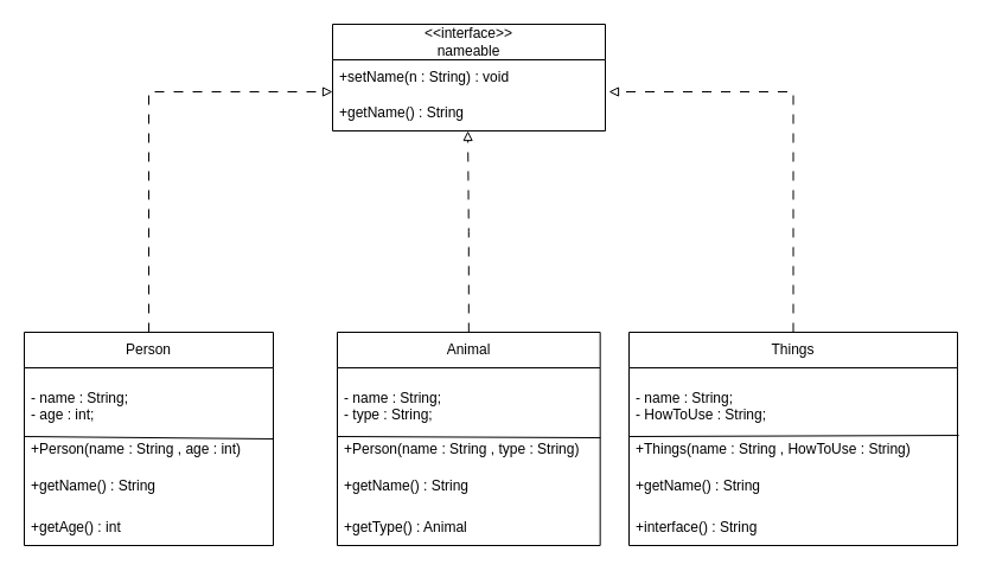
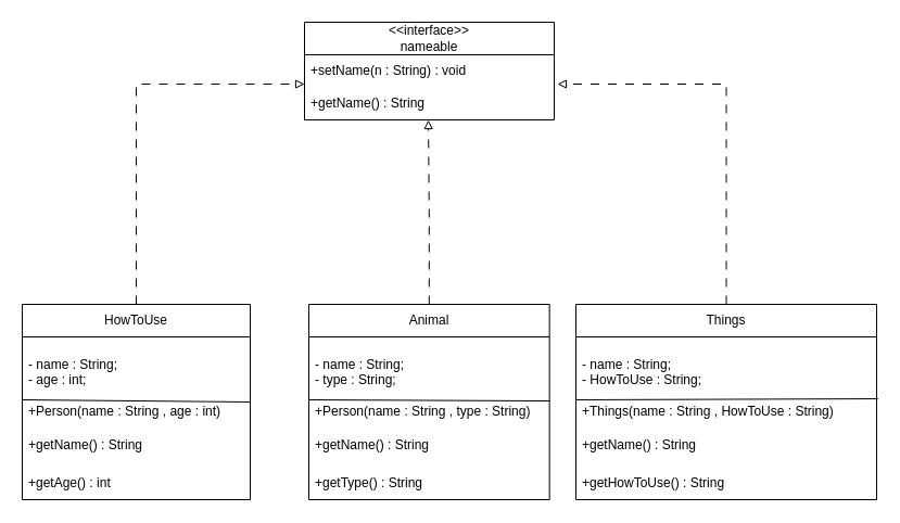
- <mxCell id="5" value="Person" style="swimlane;fontStyle=0;childLayout=stackLayout;horizontal=1;startSize=30;horizontalStack=0;resizeParent=1;resizeParentMax=0;resizeLast=0;collapsible=1;marginBottom=0;whiteSpace=wrap;html=1;" vertex="1" parent="1"><mxGeometry x="20" y="280" width="210" height="180" as="geometry"><mxRectangle x="50" y="350" width="80" height="30" as="alternateBounds" /></mxGeometry></mxCell>
+ <mxCell id="5" value="HowToUse" style="swimlane;fontStyle=0;childLayout=stackLayout;horizontal=1;startSize=30;horizontalStack=0;resizeParent=1;resizeParentMax=0;resizeLast=0;collapsible=1;marginBottom=0;whiteSpace=wrap;html=1;" vertex="1" parent="1"><mxGeometry x="20" y="280" width="210" height="180" as="geometry"><mxRectangle x="50" y="350" width="80" height="30" as="alternateBounds" /></mxGeometry></mxCell>
- <mxCell id="16" value="+getType() : Animal" style="text;strokeColor=none;fillColor=none;align=left;verticalAlign=middle;spacingLeft=4;spacingRight=4;overflow=hidden;points=[[0,0.5],[1,0.5]];portConstraint=eastwest;rotatable=0;whiteSpace=wrap;html=1;" vertex="1" parent="12"><mxGeometry y="150" width="221.67" height="30" as="geometry" /></mxCell>
+ <mxCell id="16" value="+getType() : String" style="text;strokeColor=none;fillColor=none;align=left;verticalAlign=middle;spacingLeft=4;spacingRight=4;overflow=hidden;points=[[0,0.5],[1,0.5]];portConstraint=eastwest;rotatable=0;whiteSpace=wrap;html=1;" vertex="1" parent="12"><mxGeometry y="150" width="221.67" height="30" as="geometry" /></mxCell>
- <mxCell id="22" value="+interface() : String" style="text;strokeColor=none;fillColor=none;align=left;verticalAlign=middle;spacingLeft=4;spacingRight=4;overflow=hidden;points=[[0,0.5],[1,0.5]];portConstraint=eastwest;rotatable=0;whiteSpace=wrap;html=1;" vertex="1" parent="18"><mxGeometry y="150" width="276.99" height="30" as="geometry" /></mxCell>
+ <mxCell id="22" value="+getHowToUse() : String" style="text;strokeColor=none;fillColor=none;align=left;verticalAlign=middle;spacingLeft=4;spacingRight=4;overflow=hidden;points=[[0,0.5],[1,0.5]];portConstraint=eastwest;rotatable=0;whiteSpace=wrap;html=1;" vertex="1" parent="18"><mxGeometry y="150" width="276.99" height="30" as="geometry" /></mxCell>
